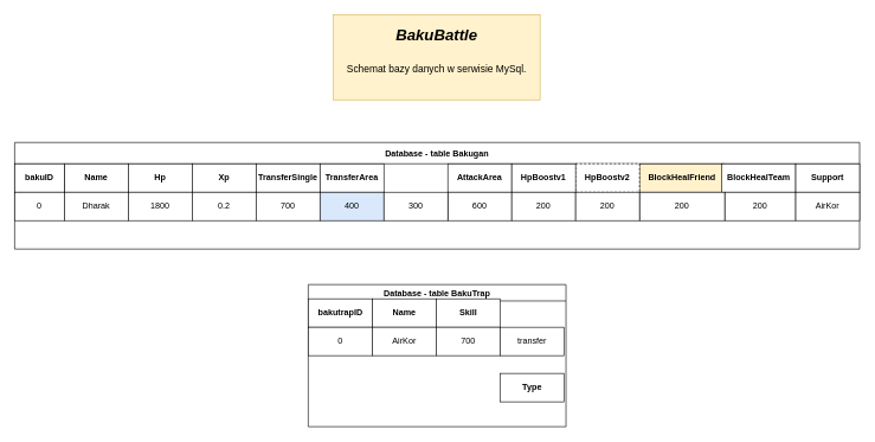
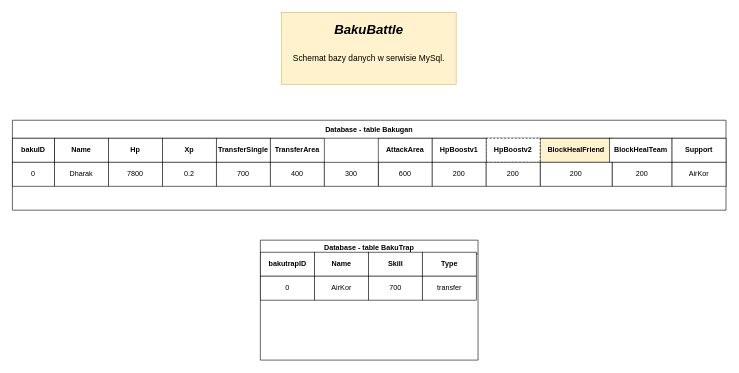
- <mxCell id="16" value="1800" style="rounded=0;whiteSpace=wrap;html=1;" parent="2" vertex="1"><mxGeometry x="160" y="70" width="90" height="40" as="geometry" /></mxCell>
+ <mxCell id="16" value="7800" style="rounded=0;whiteSpace=wrap;html=1;" parent="2" vertex="1"><mxGeometry x="160" y="70" width="90" height="40" as="geometry" /></mxCell>
- <mxCell id="19" value="&lt;div&gt;400&lt;/div&gt;" style="rounded=0;whiteSpace=wrap;html=1;fillColor=#dae8fc;" parent="2" vertex="1"><mxGeometry x="430" y="70" width="90" height="40" as="geometry" /></mxCell>
+ <mxCell id="19" value="&lt;div&gt;400&lt;/div&gt;" style="rounded=0;whiteSpace=wrap;html=1;" parent="2" vertex="1"><mxGeometry x="430" y="70" width="90" height="40" as="geometry" /></mxCell>
- <mxCell id="36" value="&lt;b&gt;Type&lt;/b&gt;" style="rounded=0;whiteSpace=wrap;html=1;" vertex="1" parent="29"><mxGeometry x="270" y="125" width="90" height="40" as="geometry" /></mxCell>
+ <mxCell id="36" value="&lt;b&gt;Type&lt;/b&gt;" style="rounded=0;whiteSpace=wrap;html=1;" vertex="1" parent="29"><mxGeometry x="270" y="20" width="90" height="40" as="geometry" /></mxCell>
